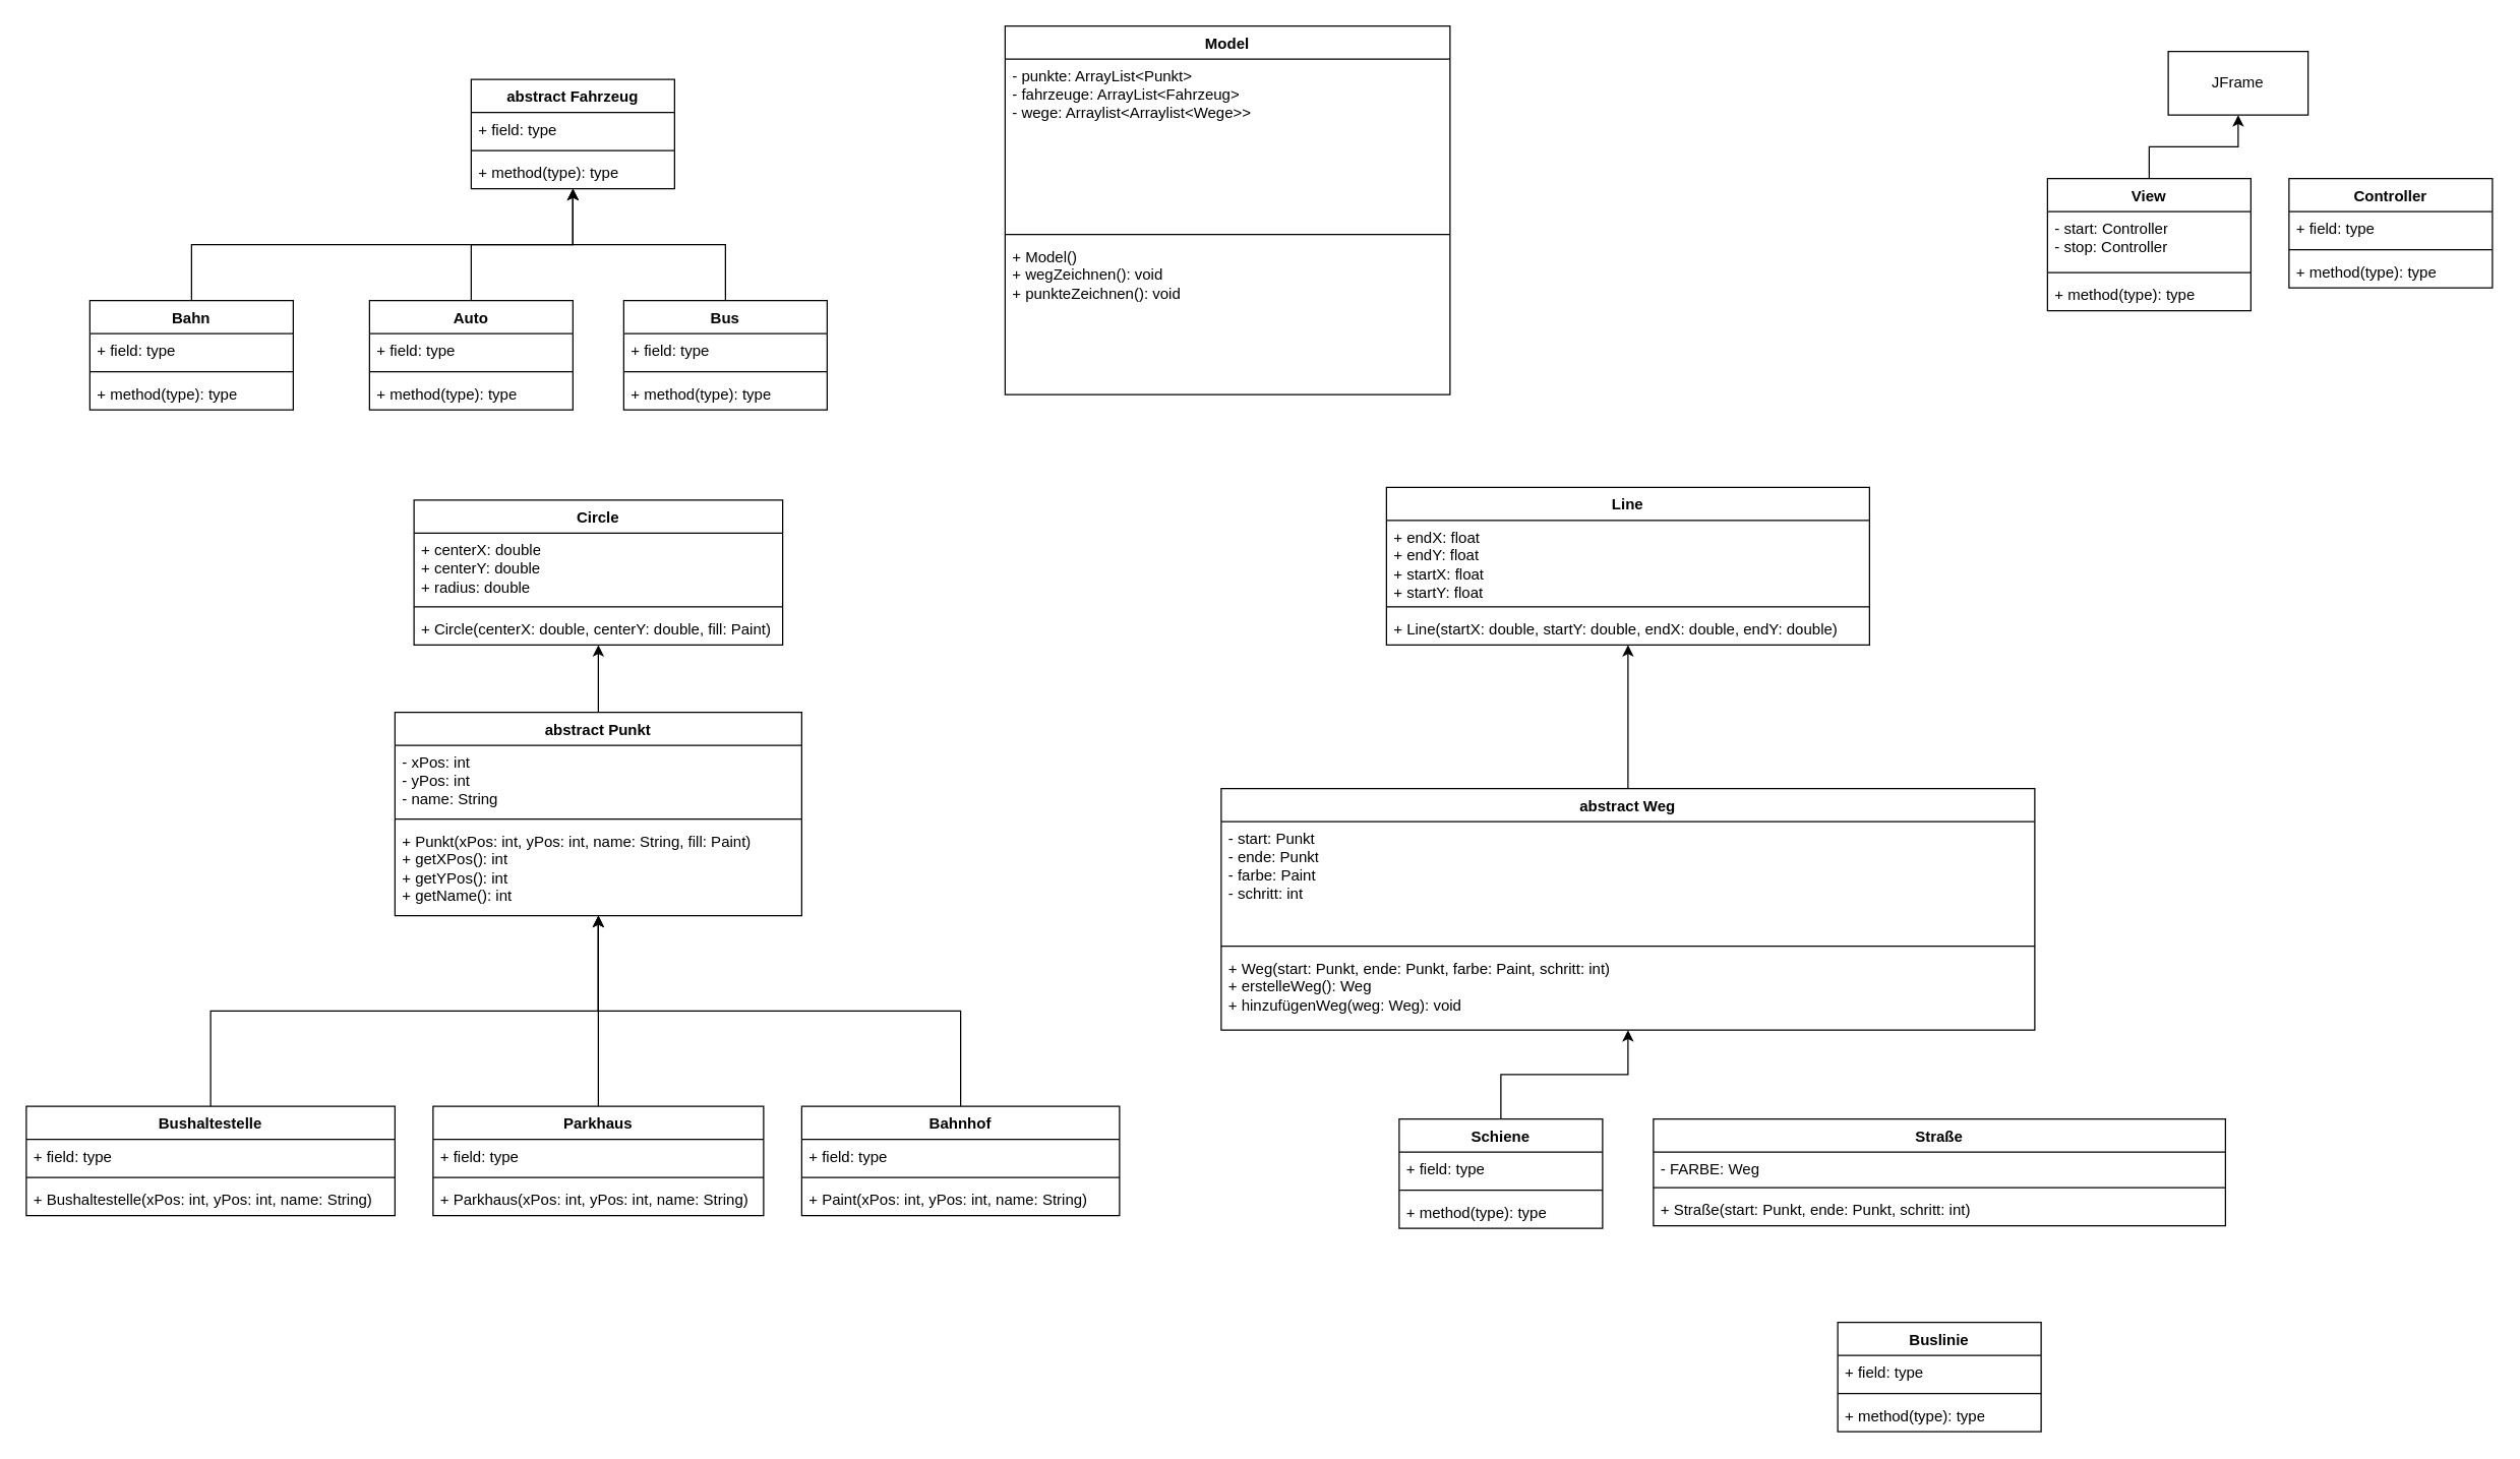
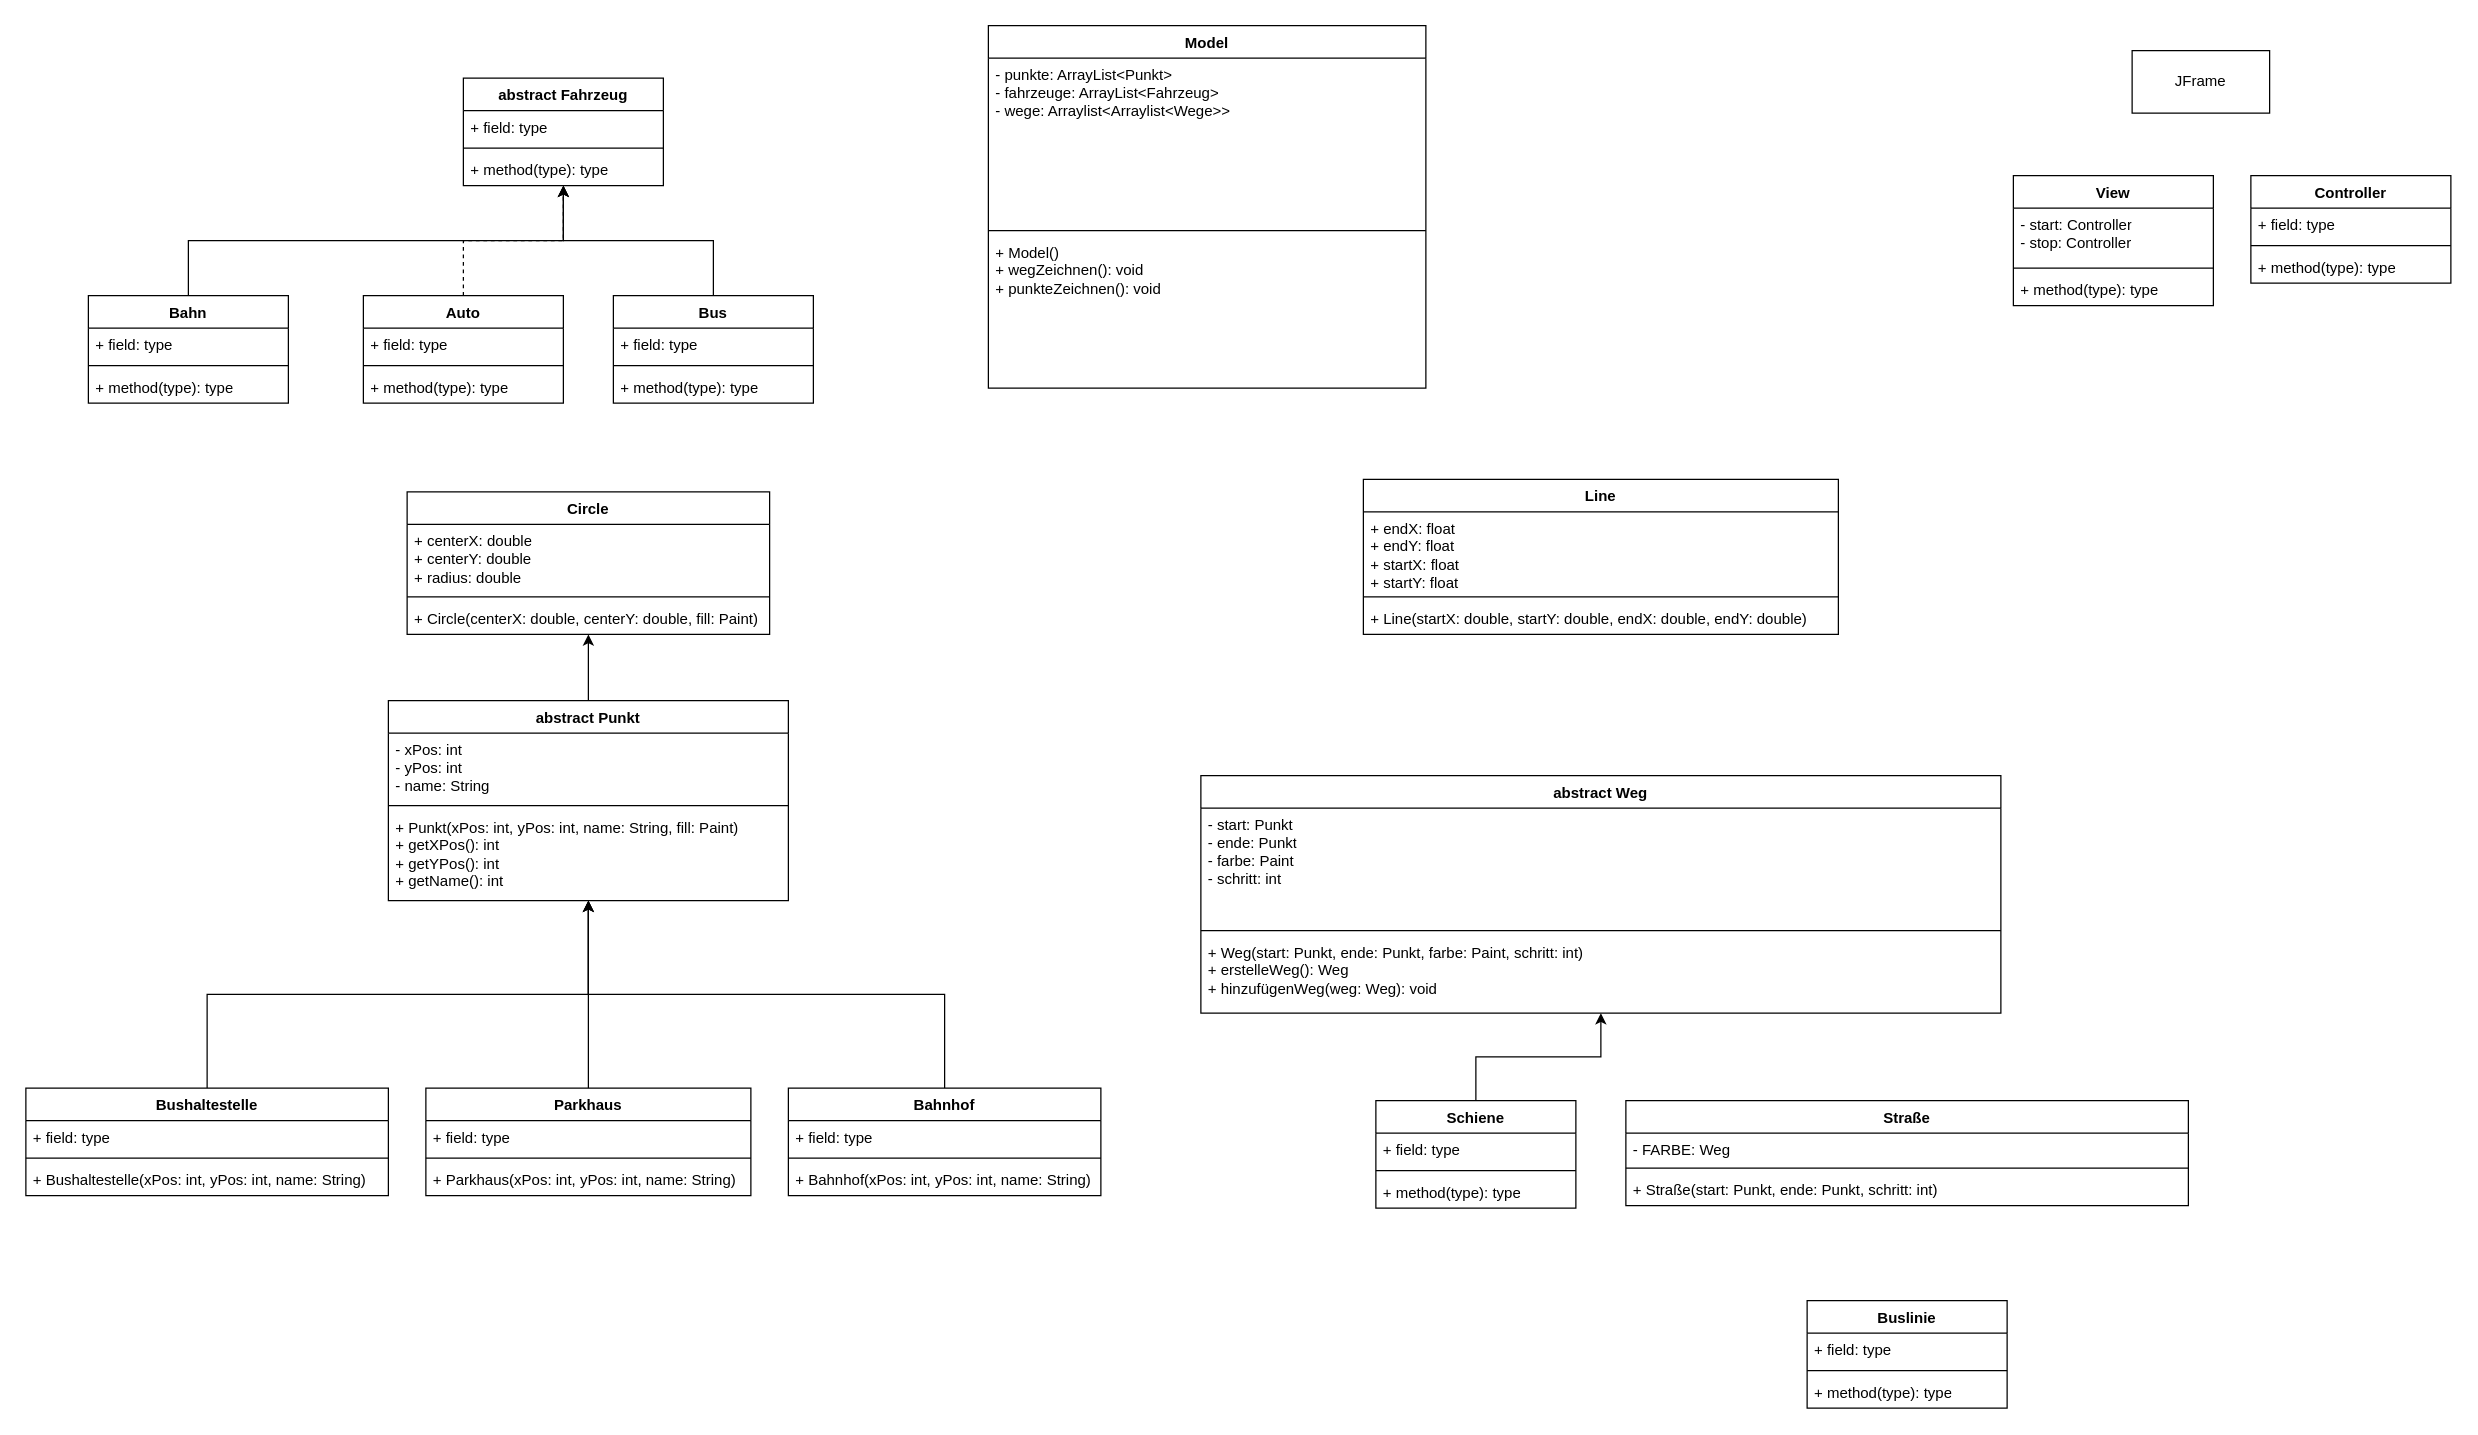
- <mxCell id="6" style="edgeStyle=orthogonalEdgeStyle;rounded=0;orthogonalLoop=1;jettySize=auto;html=1;exitX=0.5;exitY=0;exitDx=0;exitDy=0;entryX=0.5;entryY=1;entryDx=0;entryDy=0;" parent="1" source="7" target="15" edge="1"><mxGeometry relative="1" as="geometry" /></mxCell>
- <mxCell id="45" style="edgeStyle=orthogonalEdgeStyle;rounded=0;orthogonalLoop=1;jettySize=auto;html=1;exitX=0.5;exitY=0;exitDx=0;exitDy=0;" parent="1" source="46" target="41" edge="1"><mxGeometry relative="1" as="geometry" /></mxCell>
+ <mxCell id="45" style="edgeStyle=orthogonalEdgeStyle;rounded=0;orthogonalLoop=1;jettySize=auto;html=1;exitX=0.5;exitY=0;exitDx=0;exitDy=0;dashed=1;" parent="1" source="46" target="41" edge="1"><mxGeometry relative="1" as="geometry" /></mxCell>
- <mxCell id="16" style="edgeStyle=orthogonalEdgeStyle;rounded=0;orthogonalLoop=1;jettySize=auto;html=1;exitX=0.5;exitY=0;exitDx=0;exitDy=0;" parent="1" source="17" target="73" edge="1"><mxGeometry relative="1" as="geometry" /></mxCell>
- <mxCell id="40" value="+ Paint(xPos: int, yPos: int, name: String)" style="text;strokeColor=none;fillColor=none;align=left;verticalAlign=top;spacingLeft=4;spacingRight=4;overflow=hidden;rotatable=0;points=[[0,0.5],[1,0.5]];portConstraint=eastwest;whiteSpace=wrap;html=1;" parent="37" vertex="1"><mxGeometry y="60" width="250" height="26" as="geometry" /></mxCell>
+ <mxCell id="40" value="+ Bahnhof(xPos: int, yPos: int, name: String)" style="text;strokeColor=none;fillColor=none;align=left;verticalAlign=top;spacingLeft=4;spacingRight=4;overflow=hidden;rotatable=0;points=[[0,0.5],[1,0.5]];portConstraint=eastwest;whiteSpace=wrap;html=1;" parent="37" vertex="1"><mxGeometry y="60" width="250" height="26" as="geometry" /></mxCell>
